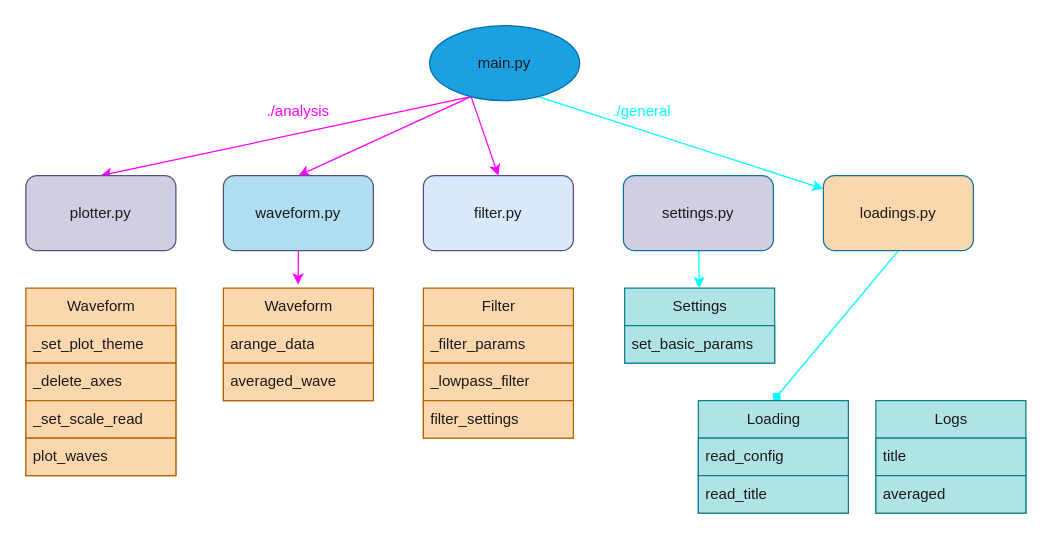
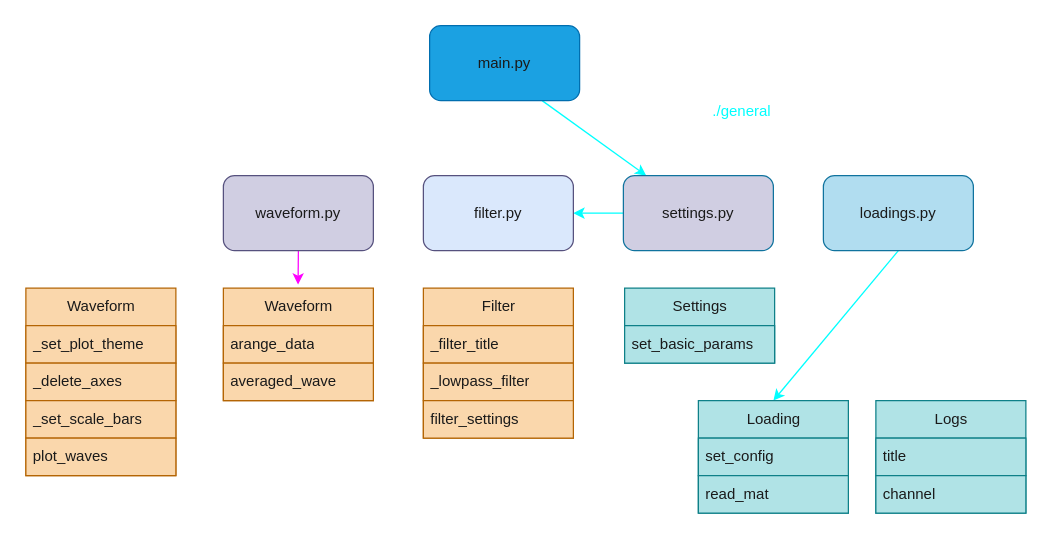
- <mxCell id="7" value="main.py" style="ellipse;whiteSpace=wrap;html=1;fillColor=#1ba1e2;fontColor=#1A1A1A;strokeColor=#006EAF;" parent="1" vertex="1"><mxGeometry x="343" y="20" width="120" height="60" as="geometry" /></mxCell>
+ <mxCell id="7" value="main.py" style="rounded=1;whiteSpace=wrap;html=1;fillColor=#1ba1e2;fontColor=#1A1A1A;strokeColor=#006EAF;" parent="1" vertex="1"><mxGeometry x="343" y="20" width="120" height="60" as="geometry" /></mxCell>
- <mxCell id="29" value="./analysis" style="text;html=1;strokeColor=none;fillColor=none;align=center;verticalAlign=middle;whiteSpace=wrap;rounded=0;fontColor=#FF00FF;" vertex="1" parent="1"><mxGeometry x="208" y="74" width="60" height="30" as="geometry" /></mxCell>
- <mxCell id="20" value="./general" style="text;html=1;strokeColor=none;fillColor=none;align=center;verticalAlign=middle;whiteSpace=wrap;rounded=0;fontColor=#00FFFF;" vertex="1" parent="1"><mxGeometry x="483" y="74" width="60" height="30" as="geometry" /></mxCell>
+ <mxCell id="20" value="./general" style="text;html=1;strokeColor=none;fillColor=none;align=center;verticalAlign=middle;whiteSpace=wrap;rounded=0;fontColor=#00FFFF;" vertex="1" parent="1"><mxGeometry x="563" y="74" width="60" height="30" as="geometry" /></mxCell>
- <mxCell id="4" style="edgeStyle=none;html=1;exitX=0.25;exitY=1;exitDx=0;exitDy=0;entryX=0.5;entryY=0;entryDx=0;entryDy=0;strokeColor=#FF00FF;fontColor=#00FFFF;" edge="1" parent="1" source="7" target="21"><mxGeometry relative="1" as="geometry" /></mxCell>
- <mxCell id="5" style="edgeStyle=none;html=1;exitX=0.25;exitY=1;exitDx=0;exitDy=0;entryX=0.5;entryY=0;entryDx=0;entryDy=0;strokeColor=#FF00FF;fontColor=#00FFFF;" edge="1" parent="1" source="7" target="23"><mxGeometry relative="1" as="geometry" /></mxCell>
+ <mxCell id="3" value="" style="edgeStyle=none;html=1;fontColor=#1A1A1A;exitX=0.75;exitY=1;exitDx=0;exitDy=0;strokeColor=#00FFFF;" parent="1" source="7" target="11" edge="1"><mxGeometry relative="1" as="geometry" /></mxCell>
- <mxCell id="6" style="edgeStyle=none;html=1;exitX=0.25;exitY=1;exitDx=0;exitDy=0;entryX=0.5;entryY=0;entryDx=0;entryDy=0;strokeColor=#FF00FF;fontColor=#00FFFF;" edge="1" parent="1" source="7" target="24"><mxGeometry relative="1" as="geometry" /></mxCell>
- <mxCell id="2" value="" style="edgeStyle=none;html=1;fontColor=#1A1A1A;exitX=0.75;exitY=1;exitDx=0;exitDy=0;strokeColor=#00FFFF;" parent="1" source="7" target="9" edge="1"><mxGeometry relative="1" as="geometry" /></mxCell>
- <mxCell id="24" value="&lt;font color=&quot;#1a1a1a&quot;&gt;plotter.py&lt;/font&gt;" style="rounded=1;whiteSpace=wrap;html=1;fillColor=#d0cee2;strokeColor=#56517e;" vertex="1" parent="1"><mxGeometry x="20" y="140" width="120" height="60" as="geometry" /></mxCell>
- <mxCell id="23" value="&lt;font color=&quot;#1a1a1a&quot;&gt;waveform.py&lt;/font&gt;" style="rounded=1;whiteSpace=wrap;html=1;fillColor=#b1ddf0;strokeColor=#56517e;" vertex="1" parent="1"><mxGeometry x="178" y="140" width="120" height="60" as="geometry" /></mxCell>
+ <mxCell id="23" value="&lt;font color=&quot;#1a1a1a&quot;&gt;waveform.py&lt;/font&gt;" style="rounded=1;whiteSpace=wrap;html=1;fillColor=#d0cee2;strokeColor=#56517e;" vertex="1" parent="1"><mxGeometry x="178" y="140" width="120" height="60" as="geometry" /></mxCell>
- <mxCell id="9" value="&lt;font&gt;loadings.py&lt;/font&gt;" style="rounded=1;whiteSpace=wrap;html=1;fillColor=#fad7ac;strokeColor=#10739e;fontColor=#1A1A1A;" parent="1" vertex="1"><mxGeometry x="658" y="140" width="120" height="60" as="geometry" /></mxCell>
+ <mxCell id="9" value="&lt;font&gt;loadings.py&lt;/font&gt;" style="rounded=1;whiteSpace=wrap;html=1;fillColor=#b1ddf0;strokeColor=#10739e;fontColor=#1A1A1A;" parent="1" vertex="1"><mxGeometry x="658" y="140" width="120" height="60" as="geometry" /></mxCell>
- <mxCell id="10" style="edgeStyle=none;html=1;strokeColor=#00FFFF;" edge="1" parent="1" source="11" target="18"><mxGeometry relative="1" as="geometry" /></mxCell>
+ <mxCell id="10" style="edgeStyle=none;html=1;strokeColor=#00FFFF;" edge="1" parent="1" source="11" target="21"><mxGeometry relative="1" as="geometry" /></mxCell>
- <mxCell id="26" value="_filter_params" style="text;strokeColor=#b46504;fillColor=#fad7ac;align=left;verticalAlign=middle;spacingLeft=4;spacingRight=4;overflow=hidden;points=[[0,0.5],[1,0.5]];portConstraint=eastwest;rotatable=0;html=1;fontColor=#1A1A1A;" vertex="1" parent="25"><mxGeometry y="30" width="120" height="30" as="geometry" /></mxCell>
+ <mxCell id="26" value="_filter_title" style="text;strokeColor=#b46504;fillColor=#fad7ac;align=left;verticalAlign=middle;spacingLeft=4;spacingRight=4;overflow=hidden;points=[[0,0.5],[1,0.5]];portConstraint=eastwest;rotatable=0;html=1;fontColor=#1A1A1A;" vertex="1" parent="25"><mxGeometry y="30" width="120" height="30" as="geometry" /></mxCell>
- <mxCell id="8" style="edgeStyle=none;html=1;exitX=0.5;exitY=1;exitDx=0;exitDy=0;entryX=0.5;entryY=0;entryDx=0;entryDy=0;fontColor=#1A1A1A;strokeColor=#00FFFF;endArrow=diamond;" parent="1" source="9" target="15" edge="1"><mxGeometry relative="1" as="geometry" /></mxCell>
+ <mxCell id="8" style="edgeStyle=none;html=1;exitX=0.5;exitY=1;exitDx=0;exitDy=0;entryX=0.5;entryY=0;entryDx=0;entryDy=0;fontColor=#1A1A1A;strokeColor=#00FFFF;" parent="1" source="9" target="15" edge="1"><mxGeometry relative="1" as="geometry" /></mxCell>
- <mxCell id="36" value="_set_scale_read" style="text;strokeColor=#b46504;fillColor=#fad7ac;align=left;verticalAlign=middle;spacingLeft=4;spacingRight=4;overflow=hidden;points=[[0,0.5],[1,0.5]];portConstraint=eastwest;rotatable=0;html=1;fontColor=#1A1A1A;" vertex="1" parent="33"><mxGeometry y="90" width="120" height="30" as="geometry" /></mxCell>
+ <mxCell id="36" value="_set_scale_bars" style="text;strokeColor=#b46504;fillColor=#fad7ac;align=left;verticalAlign=middle;spacingLeft=4;spacingRight=4;overflow=hidden;points=[[0,0.5],[1,0.5]];portConstraint=eastwest;rotatable=0;html=1;fontColor=#1A1A1A;" vertex="1" parent="33"><mxGeometry y="90" width="120" height="30" as="geometry" /></mxCell>
- <mxCell id="16" value="read_config" style="text;strokeColor=#0e8088;fillColor=#b0e3e6;align=left;verticalAlign=middle;spacingLeft=4;spacingRight=4;overflow=hidden;points=[[0,0.5],[1,0.5]];portConstraint=eastwest;rotatable=0;html=1;fontColor=#1A1A1A;" parent="15" vertex="1"><mxGeometry y="30" width="120" height="30" as="geometry" /></mxCell>
+ <mxCell id="16" value="set_config" style="text;strokeColor=#0e8088;fillColor=#b0e3e6;align=left;verticalAlign=middle;spacingLeft=4;spacingRight=4;overflow=hidden;points=[[0,0.5],[1,0.5]];portConstraint=eastwest;rotatable=0;html=1;fontColor=#1A1A1A;" parent="15" vertex="1"><mxGeometry y="30" width="120" height="30" as="geometry" /></mxCell>
- <mxCell id="17" value="read_title" style="text;strokeColor=#0e8088;fillColor=#b0e3e6;align=left;verticalAlign=middle;spacingLeft=4;spacingRight=4;overflow=hidden;points=[[0,0.5],[1,0.5]];portConstraint=eastwest;rotatable=0;html=1;fontColor=#1A1A1A;" parent="15" vertex="1"><mxGeometry y="60" width="120" height="30" as="geometry" /></mxCell>
+ <mxCell id="17" value="read_mat" style="text;strokeColor=#0e8088;fillColor=#b0e3e6;align=left;verticalAlign=middle;spacingLeft=4;spacingRight=4;overflow=hidden;points=[[0,0.5],[1,0.5]];portConstraint=eastwest;rotatable=0;html=1;fontColor=#1A1A1A;" parent="15" vertex="1"><mxGeometry y="60" width="120" height="30" as="geometry" /></mxCell>
- <mxCell id="14" value="averaged" style="text;strokeColor=#0e8088;fillColor=#b0e3e6;align=left;verticalAlign=middle;spacingLeft=4;spacingRight=4;overflow=hidden;points=[[0,0.5],[1,0.5]];portConstraint=eastwest;rotatable=0;html=1;fontColor=#1A1A1A;" parent="12" vertex="1"><mxGeometry y="60" width="120" height="30" as="geometry" /></mxCell>
+ <mxCell id="14" value="channel" style="text;strokeColor=#0e8088;fillColor=#b0e3e6;align=left;verticalAlign=middle;spacingLeft=4;spacingRight=4;overflow=hidden;points=[[0,0.5],[1,0.5]];portConstraint=eastwest;rotatable=0;html=1;fontColor=#1A1A1A;" parent="12" vertex="1"><mxGeometry y="60" width="120" height="30" as="geometry" /></mxCell>
